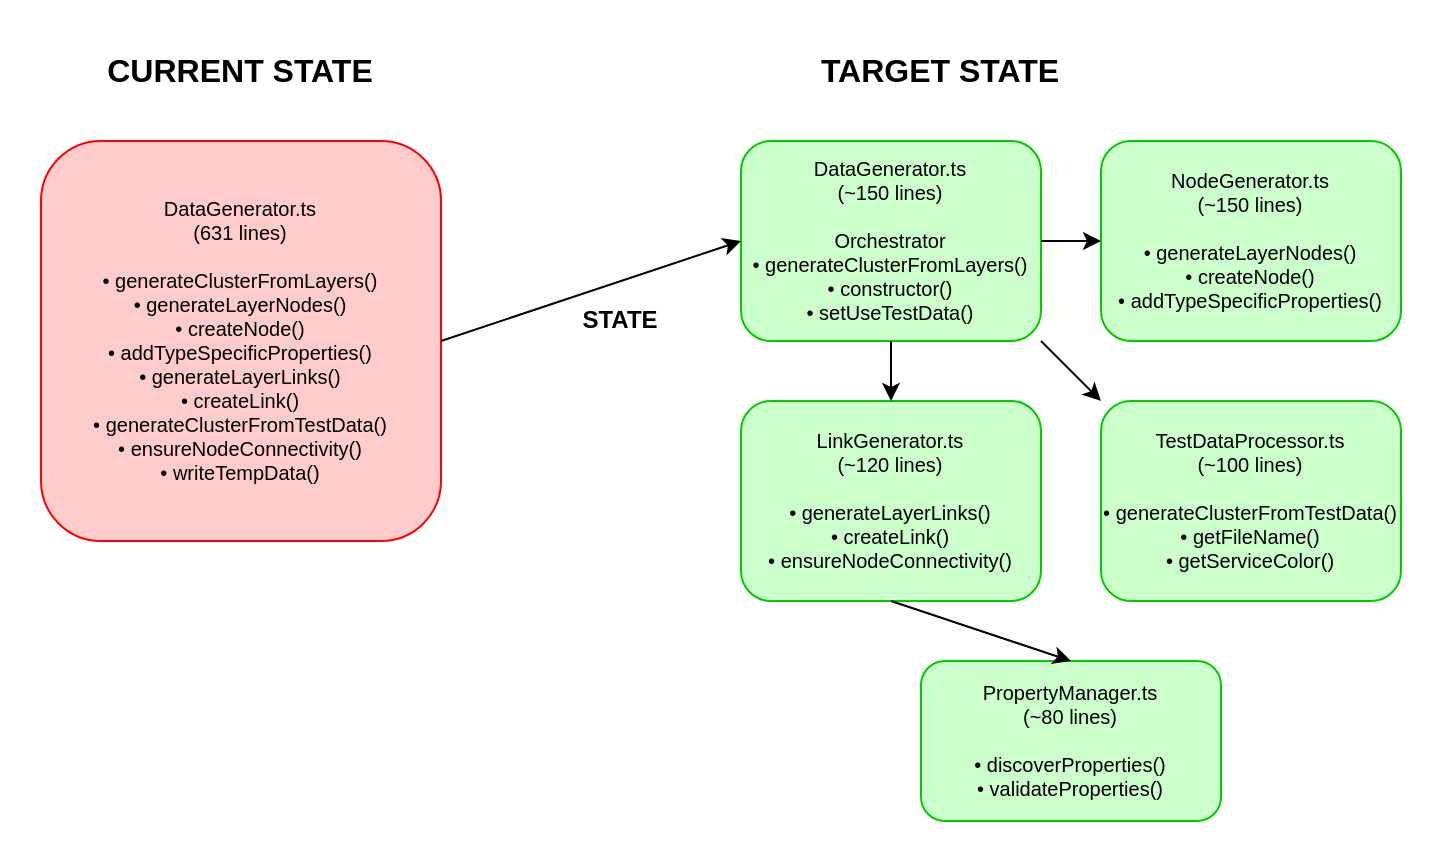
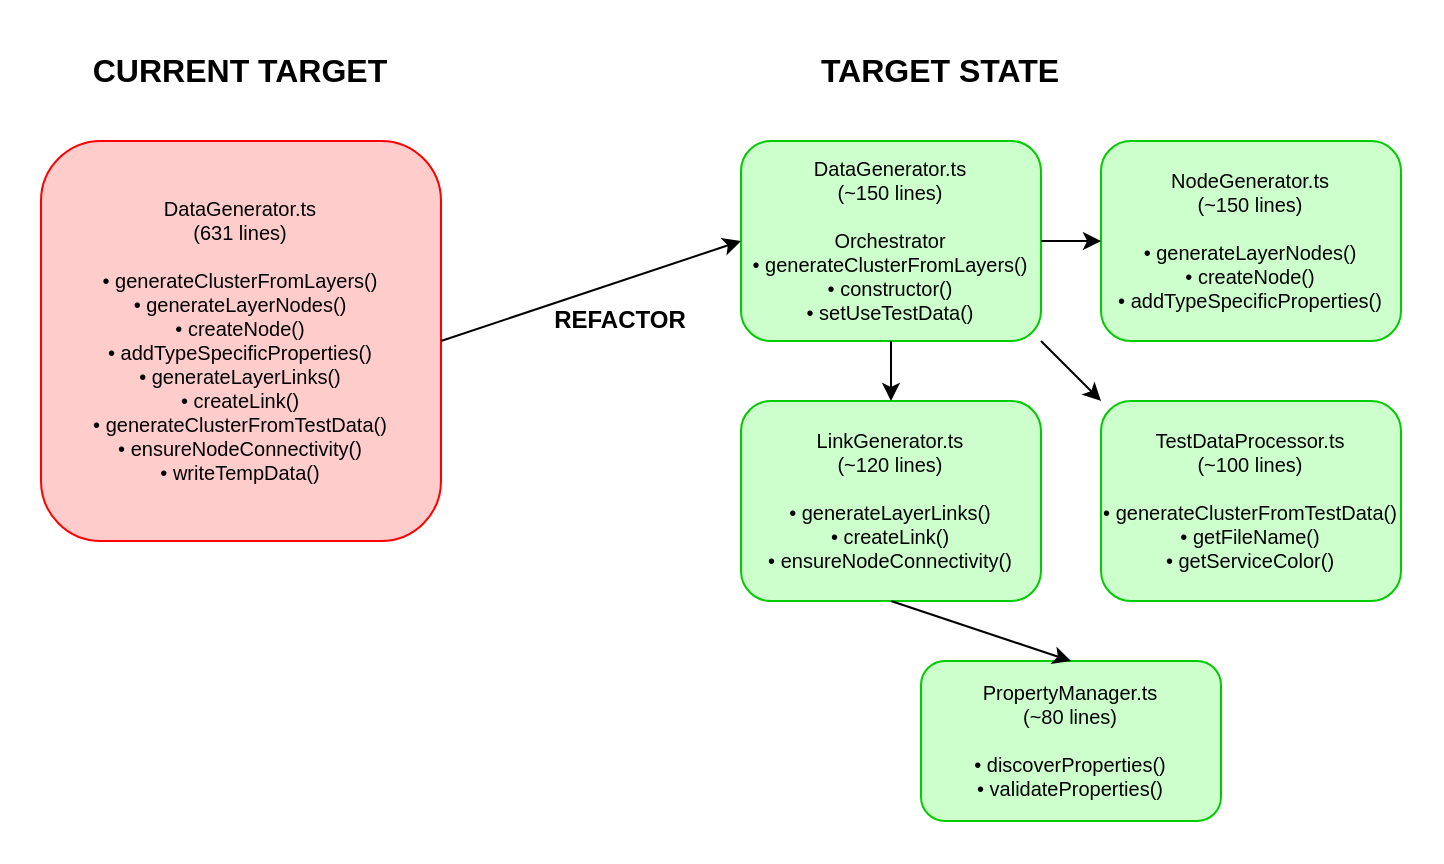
- <mxCell id="2" value="CURRENT STATE" style="text;html=1;strokeColor=none;fillColor=none;align=center;verticalAlign=middle;whiteSpace=wrap;rounded=0;fontSize=16;fontStyle=1" vertex="1" parent="1"><mxGeometry x="20" y="20" width="200" height="30" as="geometry" /></mxCell>
+ <mxCell id="2" value="CURRENT TARGET" style="text;html=1;strokeColor=none;fillColor=none;align=center;verticalAlign=middle;whiteSpace=wrap;rounded=0;fontSize=16;fontStyle=1" vertex="1" parent="1"><mxGeometry x="20" y="20" width="200" height="30" as="geometry" /></mxCell>
- <mxCell id="11" value="STATE" style="text;html=1;strokeColor=none;fillColor=none;align=center;verticalAlign=middle;whiteSpace=wrap;rounded=0;fontSize=12;fontStyle=1" vertex="1" parent="1"><mxGeometry x="270" y="150" width="80" height="20" as="geometry" /></mxCell>
+ <mxCell id="11" value="REFACTOR" style="text;html=1;strokeColor=none;fillColor=none;align=center;verticalAlign=middle;whiteSpace=wrap;rounded=0;fontSize=12;fontStyle=1" vertex="1" parent="1"><mxGeometry x="270" y="150" width="80" height="20" as="geometry" /></mxCell>
